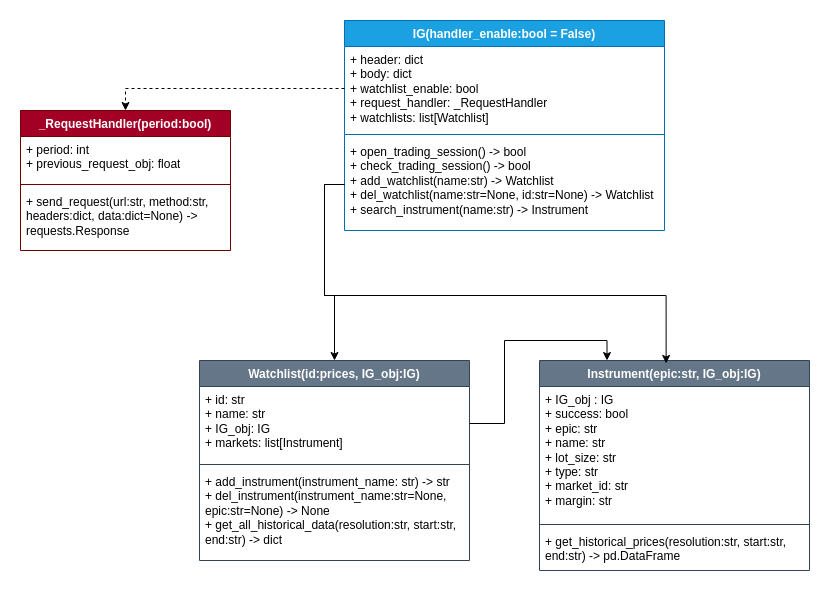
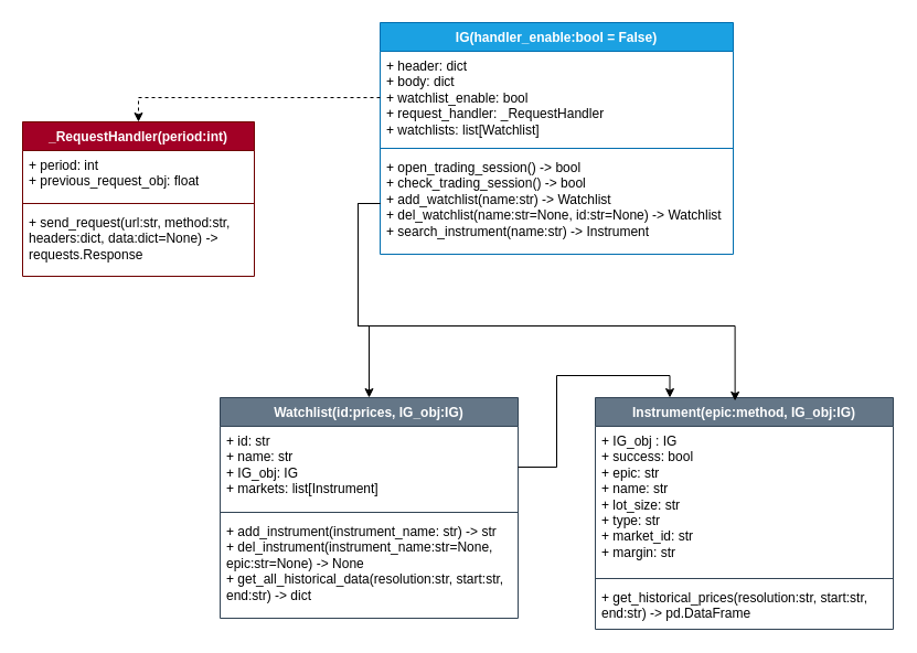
- <mxCell id="6" value="_RequestHandler(period:bool)" style="swimlane;fontStyle=1;align=center;verticalAlign=top;childLayout=stackLayout;horizontal=1;startSize=26;horizontalStack=0;resizeParent=1;resizeParentMax=0;resizeLast=0;collapsible=1;marginBottom=0;whiteSpace=wrap;html=1;fillColor=#a20025;strokeColor=#6F0000;fontColor=#ffffff;" vertex="1" parent="1"><mxGeometry x="20" y="110" width="210" height="140" as="geometry" /></mxCell>
+ <mxCell id="6" value="_RequestHandler(period:int)" style="swimlane;fontStyle=1;align=center;verticalAlign=top;childLayout=stackLayout;horizontal=1;startSize=26;horizontalStack=0;resizeParent=1;resizeParentMax=0;resizeLast=0;collapsible=1;marginBottom=0;whiteSpace=wrap;html=1;fillColor=#a20025;strokeColor=#6F0000;fontColor=#ffffff;" vertex="1" parent="1"><mxGeometry x="20" y="110" width="210" height="140" as="geometry" /></mxCell>
- <mxCell id="15" value="Instrument(epic:str, IG_obj:IG)" style="swimlane;fontStyle=1;align=center;verticalAlign=top;childLayout=stackLayout;horizontal=1;startSize=26;horizontalStack=0;resizeParent=1;resizeParentMax=0;resizeLast=0;collapsible=1;marginBottom=0;whiteSpace=wrap;html=1;fillColor=#647687;fontColor=#ffffff;strokeColor=#314354;" vertex="1" parent="1"><mxGeometry x="539" y="360" width="270" height="210" as="geometry" /></mxCell>
+ <mxCell id="15" value="Instrument(epic:method, IG_obj:IG)" style="swimlane;fontStyle=1;align=center;verticalAlign=top;childLayout=stackLayout;horizontal=1;startSize=26;horizontalStack=0;resizeParent=1;resizeParentMax=0;resizeLast=0;collapsible=1;marginBottom=0;whiteSpace=wrap;html=1;fillColor=#647687;fontColor=#ffffff;strokeColor=#314354;" vertex="1" parent="1"><mxGeometry x="539" y="360" width="270" height="210" as="geometry" /></mxCell>
